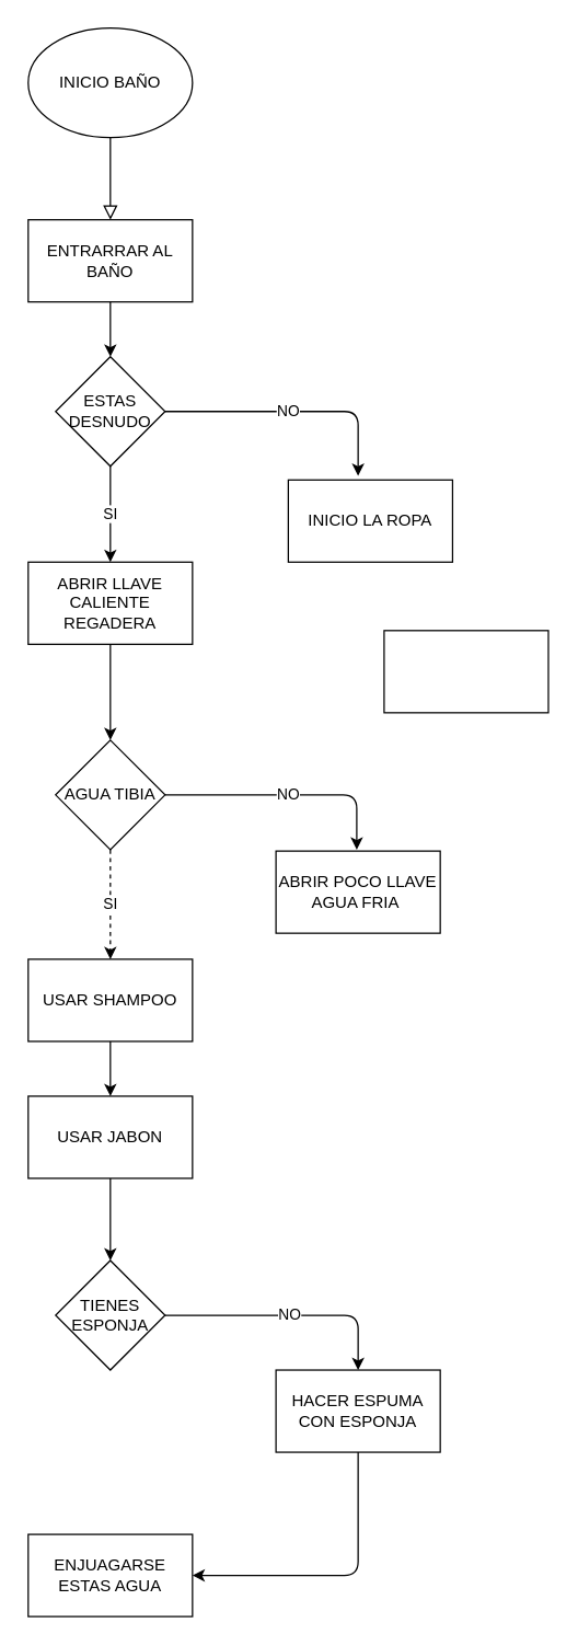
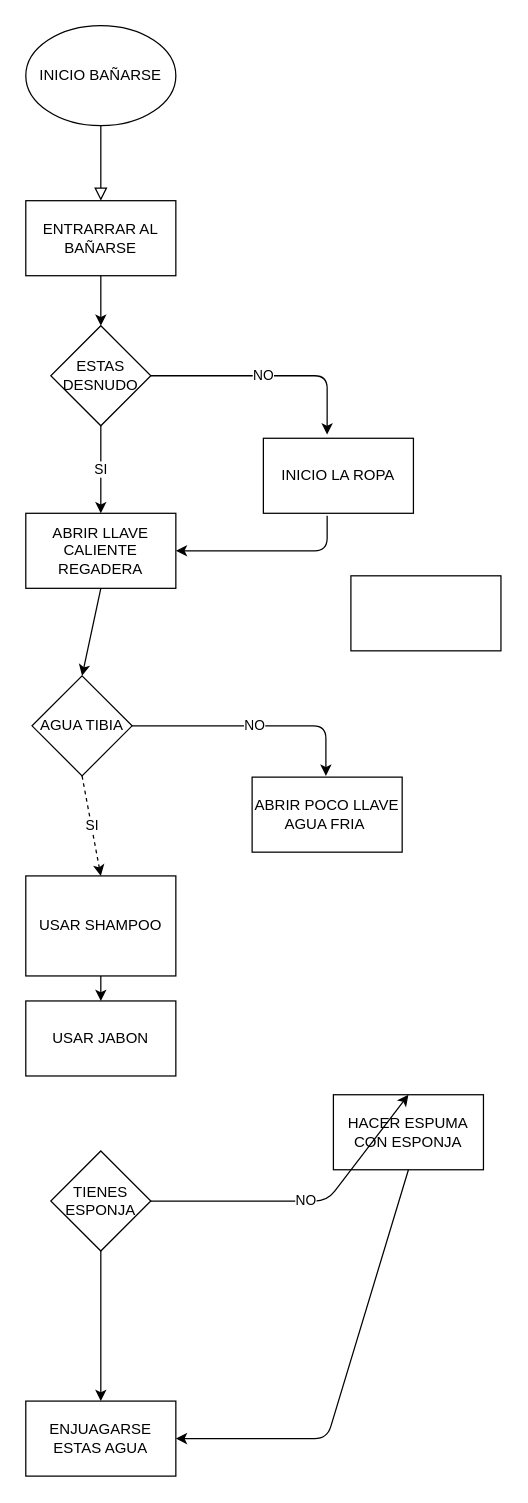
- <mxCell id="3" value="&lt;font style=&quot;vertical-align: inherit&quot;&gt;&lt;font style=&quot;vertical-align: inherit&quot;&gt;INICIO BAÑO&lt;/font&gt;&lt;/font&gt;" style="ellipse;whiteSpace=wrap;html=1;" vertex="1" parent="1"><mxGeometry x="20" y="20" width="120" height="80" as="geometry" /></mxCell>
+ <mxCell id="3" value="&lt;font style=&quot;vertical-align: inherit&quot;&gt;&lt;font style=&quot;vertical-align: inherit&quot;&gt;INICIO BAÑARSE&lt;/font&gt;&lt;/font&gt;" style="ellipse;whiteSpace=wrap;html=1;" vertex="1" parent="1"><mxGeometry x="20" y="20" width="120" height="80" as="geometry" /></mxCell>
- <mxCell id="4" value="&lt;font style=&quot;vertical-align: inherit&quot;&gt;&lt;font style=&quot;vertical-align: inherit&quot;&gt;ENTRARRAR AL BAÑO&lt;/font&gt;&lt;/font&gt;" style="rounded=0;whiteSpace=wrap;html=1;" vertex="1" parent="1"><mxGeometry x="20" y="160" width="120" height="60" as="geometry" /></mxCell>
+ <mxCell id="4" value="&lt;font style=&quot;vertical-align: inherit&quot;&gt;&lt;font style=&quot;vertical-align: inherit&quot;&gt;ENTRARRAR AL BAÑARSE&lt;/font&gt;&lt;/font&gt;" style="rounded=0;whiteSpace=wrap;html=1;" vertex="1" parent="1"><mxGeometry x="20" y="160" width="120" height="60" as="geometry" /></mxCell>
+ <mxCell id="18" value="" style="endArrow=classic;html=1;exitX=0.425;exitY=1.033;exitDx=0;exitDy=0;exitPerimeter=0;entryX=1;entryY=0.5;entryDx=0;entryDy=0;" edge="1" parent="1" source="9" target="8"><mxGeometry width="50" height="50" relative="1" as="geometry"><mxPoint x="190" y="520" as="sourcePoint" /><mxPoint x="240" y="470" as="targetPoint" /><Array as="points"><mxPoint x="261" y="440" /></Array></mxGeometry></mxCell>
- <mxCell id="12" value="&lt;font style=&quot;vertical-align: inherit&quot;&gt;&lt;font style=&quot;vertical-align: inherit&quot;&gt;AGUA TIBIA&lt;/font&gt;&lt;/font&gt;" style="rhombus;whiteSpace=wrap;html=1;" vertex="1" parent="1"><mxGeometry x="40" y="540" width="80" height="80" as="geometry" /></mxCell>
+ <mxCell id="12" value="&lt;font style=&quot;vertical-align: inherit&quot;&gt;&lt;font style=&quot;vertical-align: inherit&quot;&gt;AGUA TIBIA&lt;/font&gt;&lt;/font&gt;" style="rhombus;whiteSpace=wrap;html=1;" vertex="1" parent="1"><mxGeometry x="25" y="540" width="80" height="80" as="geometry" /></mxCell>
- <mxCell id="16" value="&lt;font style=&quot;vertical-align: inherit&quot;&gt;&lt;font style=&quot;vertical-align: inherit&quot;&gt;USAR SHAMPOO&lt;/font&gt;&lt;/font&gt;" style="rounded=0;whiteSpace=wrap;html=1;" vertex="1" parent="1"><mxGeometry x="20" y="700" width="120" height="60" as="geometry" /></mxCell>
+ <mxCell id="16" value="&lt;font style=&quot;vertical-align: inherit&quot;&gt;&lt;font style=&quot;vertical-align: inherit&quot;&gt;USAR SHAMPOO&lt;/font&gt;&lt;/font&gt;" style="rounded=0;whiteSpace=wrap;html=1;" vertex="1" parent="1"><mxGeometry x="20" y="700" width="120" height="80" as="geometry" /></mxCell>
- <mxCell id="22" value="" style="endArrow=classic;html=1;exitX=0.5;exitY=1;exitDx=0;exitDy=0;entryX=0.5;entryY=0;entryDx=0;entryDy=0;" edge="1" parent="1" source="19" target="21"><mxGeometry width="50" height="50" relative="1" as="geometry"><mxPoint x="190" y="920" as="sourcePoint" /><mxPoint x="240" y="870" as="targetPoint" /></mxGeometry></mxCell>
- <mxCell id="24" value="&lt;font style=&quot;vertical-align: inherit&quot;&gt;&lt;font style=&quot;vertical-align: inherit&quot;&gt;HACER ESPUMA CON ESPONJA&lt;/font&gt;&lt;/font&gt;" style="rounded=0;whiteSpace=wrap;html=1;" vertex="1" parent="1"><mxGeometry x="201" y="1000" width="120" height="60" as="geometry" /></mxCell>
+ <mxCell id="24" value="&lt;font style=&quot;vertical-align: inherit&quot;&gt;&lt;font style=&quot;vertical-align: inherit&quot;&gt;HACER ESPUMA CON ESPONJA&lt;/font&gt;&lt;/font&gt;" style="rounded=0;whiteSpace=wrap;html=1;" vertex="1" parent="1"><mxGeometry x="266" y="875" width="120" height="60" as="geometry" /></mxCell>
+ <mxCell id="26" value="" style="endArrow=classic;html=1;exitX=0.5;exitY=1;exitDx=0;exitDy=0;entryX=0.5;entryY=0;entryDx=0;entryDy=0;" edge="1" parent="1" source="21" target="23"><mxGeometry width="50" height="50" relative="1" as="geometry"><mxPoint x="190" y="920" as="sourcePoint" /><mxPoint x="240" y="870" as="targetPoint" /></mxGeometry></mxCell>
